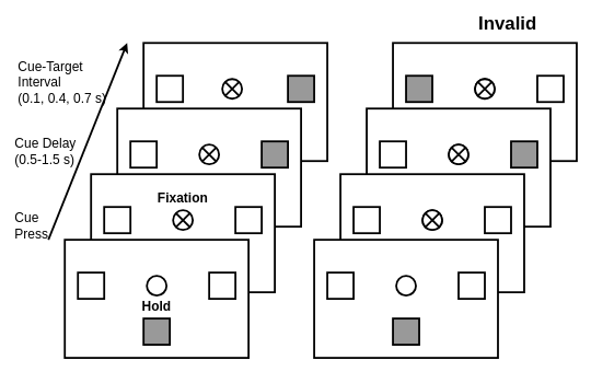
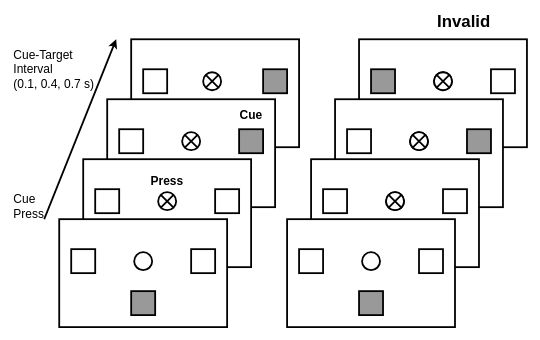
- <mxCell id="51" value="&lt;div align=&quot;left&quot; style=&quot;font-size: 17px;&quot;&gt;&lt;font style=&quot;font-size: 20px;&quot;&gt;Cue-Target Interval&lt;/font&gt;&lt;/div&gt;&lt;div align=&quot;left&quot; style=&quot;font-size: 17px;&quot;&gt;&lt;font style=&quot;font-size: 20px;&quot;&gt;(0.1, 0.4, 0.7 s)&lt;br&gt;&lt;/font&gt;&lt;/div&gt;" style="text;html=1;align=left;verticalAlign=middle;whiteSpace=wrap;rounded=0;" parent="1" vertex="1"><mxGeometry x="25" y="95" width="140" height="60" as="geometry" /></mxCell>
+ <mxCell id="51" value="&lt;div align=&quot;left&quot; style=&quot;font-size: 17px;&quot;&gt;&lt;font style=&quot;font-size: 20px;&quot;&gt;Cue-Target Interval&lt;/font&gt;&lt;/div&gt;&lt;div align=&quot;left&quot; style=&quot;font-size: 17px;&quot;&gt;&lt;font style=&quot;font-size: 20px;&quot;&gt;(0.1, 0.4, 0.7 s)&lt;br&gt;&lt;/font&gt;&lt;/div&gt;" style="text;html=1;align=left;verticalAlign=middle;whiteSpace=wrap;rounded=0;" parent="1" vertex="1"><mxGeometry x="20" width="140" height="60" as="geometry" y="85" /></mxCell>
+ <mxCell id="42" value="&lt;font style=&quot;font-size: 20px;&quot; face=&quot;Arial&quot;&gt;&lt;b&gt;Cue&lt;/b&gt;&lt;/font&gt;" style="text;html=1;align=center;verticalAlign=middle;whiteSpace=wrap;rounded=0;" parent="1" vertex="1"><mxGeometry x="388" y="175" width="60" height="30" as="geometry" /></mxCell>
- <mxCell id="50" value="&lt;div align=&quot;left&quot; style=&quot;font-size: 19px;&quot;&gt;&lt;font style=&quot;font-size: 20px;&quot;&gt;Cue Delay&lt;/font&gt;&lt;/div&gt;&lt;div align=&quot;left&quot; style=&quot;font-size: 19px;&quot;&gt;&lt;font style=&quot;font-size: 20px;&quot;&gt;(0.5-1.5 s)&lt;br&gt;&lt;/font&gt;&lt;/div&gt;" style="text;html=1;align=left;verticalAlign=middle;whiteSpace=wrap;rounded=0;" parent="1" vertex="1"><mxGeometry x="20" y="205" width="110" height="50" as="geometry" /></mxCell>
- <mxCell id="41" value="&lt;font style=&quot;font-size: 20px;&quot; face=&quot;Arial&quot;&gt;&lt;b&gt;Fixation&lt;/b&gt;&lt;/font&gt;" style="text;html=1;align=center;verticalAlign=middle;whiteSpace=wrap;rounded=0;" parent="1" vertex="1"><mxGeometry x="228" y="285" width="100" height="30" as="geometry" /></mxCell>
+ <mxCell id="41" value="&lt;font style=&quot;font-size: 20px;&quot; face=&quot;Arial&quot;&gt;&lt;b&gt;Press&lt;/b&gt;&lt;/font&gt;" style="text;html=1;align=center;verticalAlign=middle;whiteSpace=wrap;rounded=0;" parent="1" vertex="1"><mxGeometry x="228" y="285" width="100" height="30" as="geometry" /></mxCell>
- <mxCell id="40" value="&lt;font style=&quot;font-size: 20px;&quot; face=&quot;Arial&quot;&gt;&lt;b&gt;Hold&lt;/b&gt;&lt;/font&gt;" style="text;html=1;align=center;verticalAlign=middle;whiteSpace=wrap;rounded=0;" parent="1" vertex="1"><mxGeometry x="208" y="450" width="60" height="30" as="geometry" /></mxCell>
